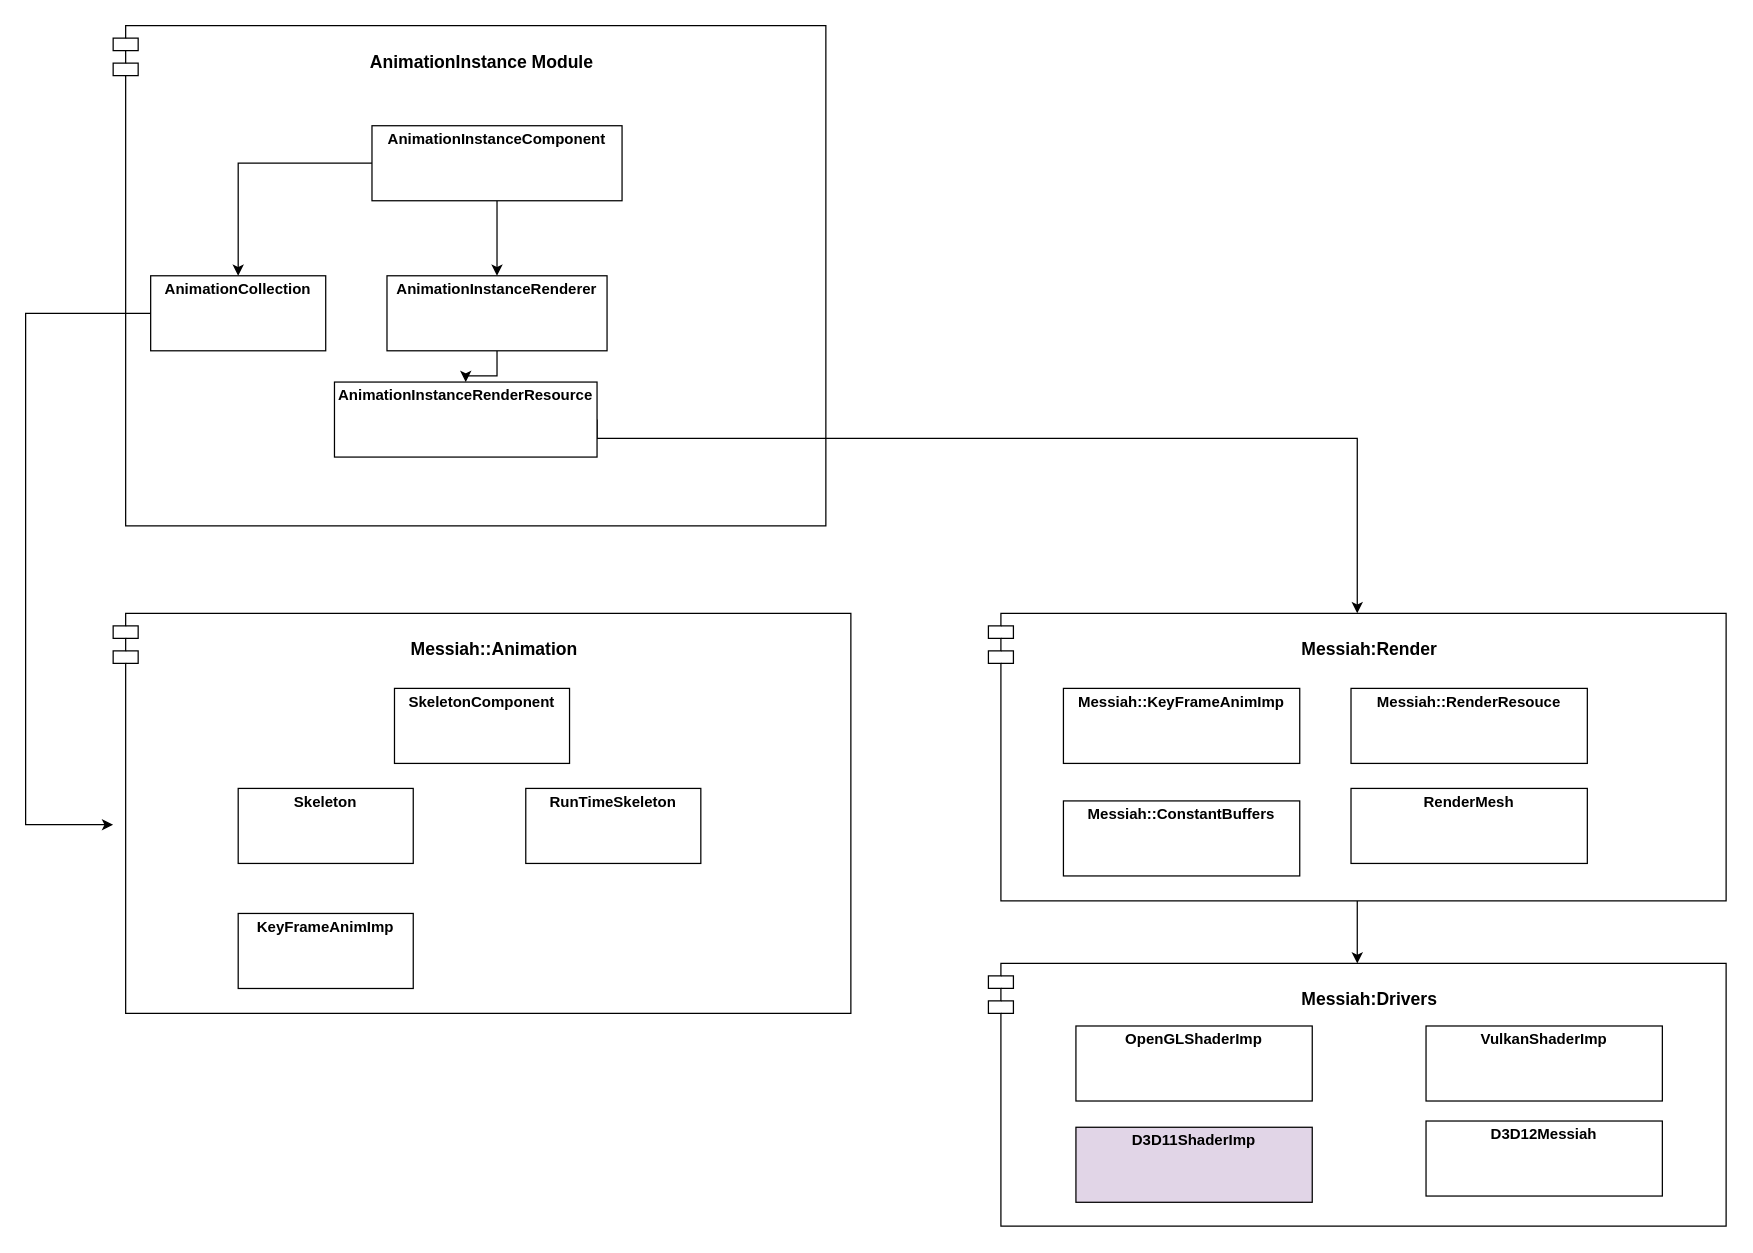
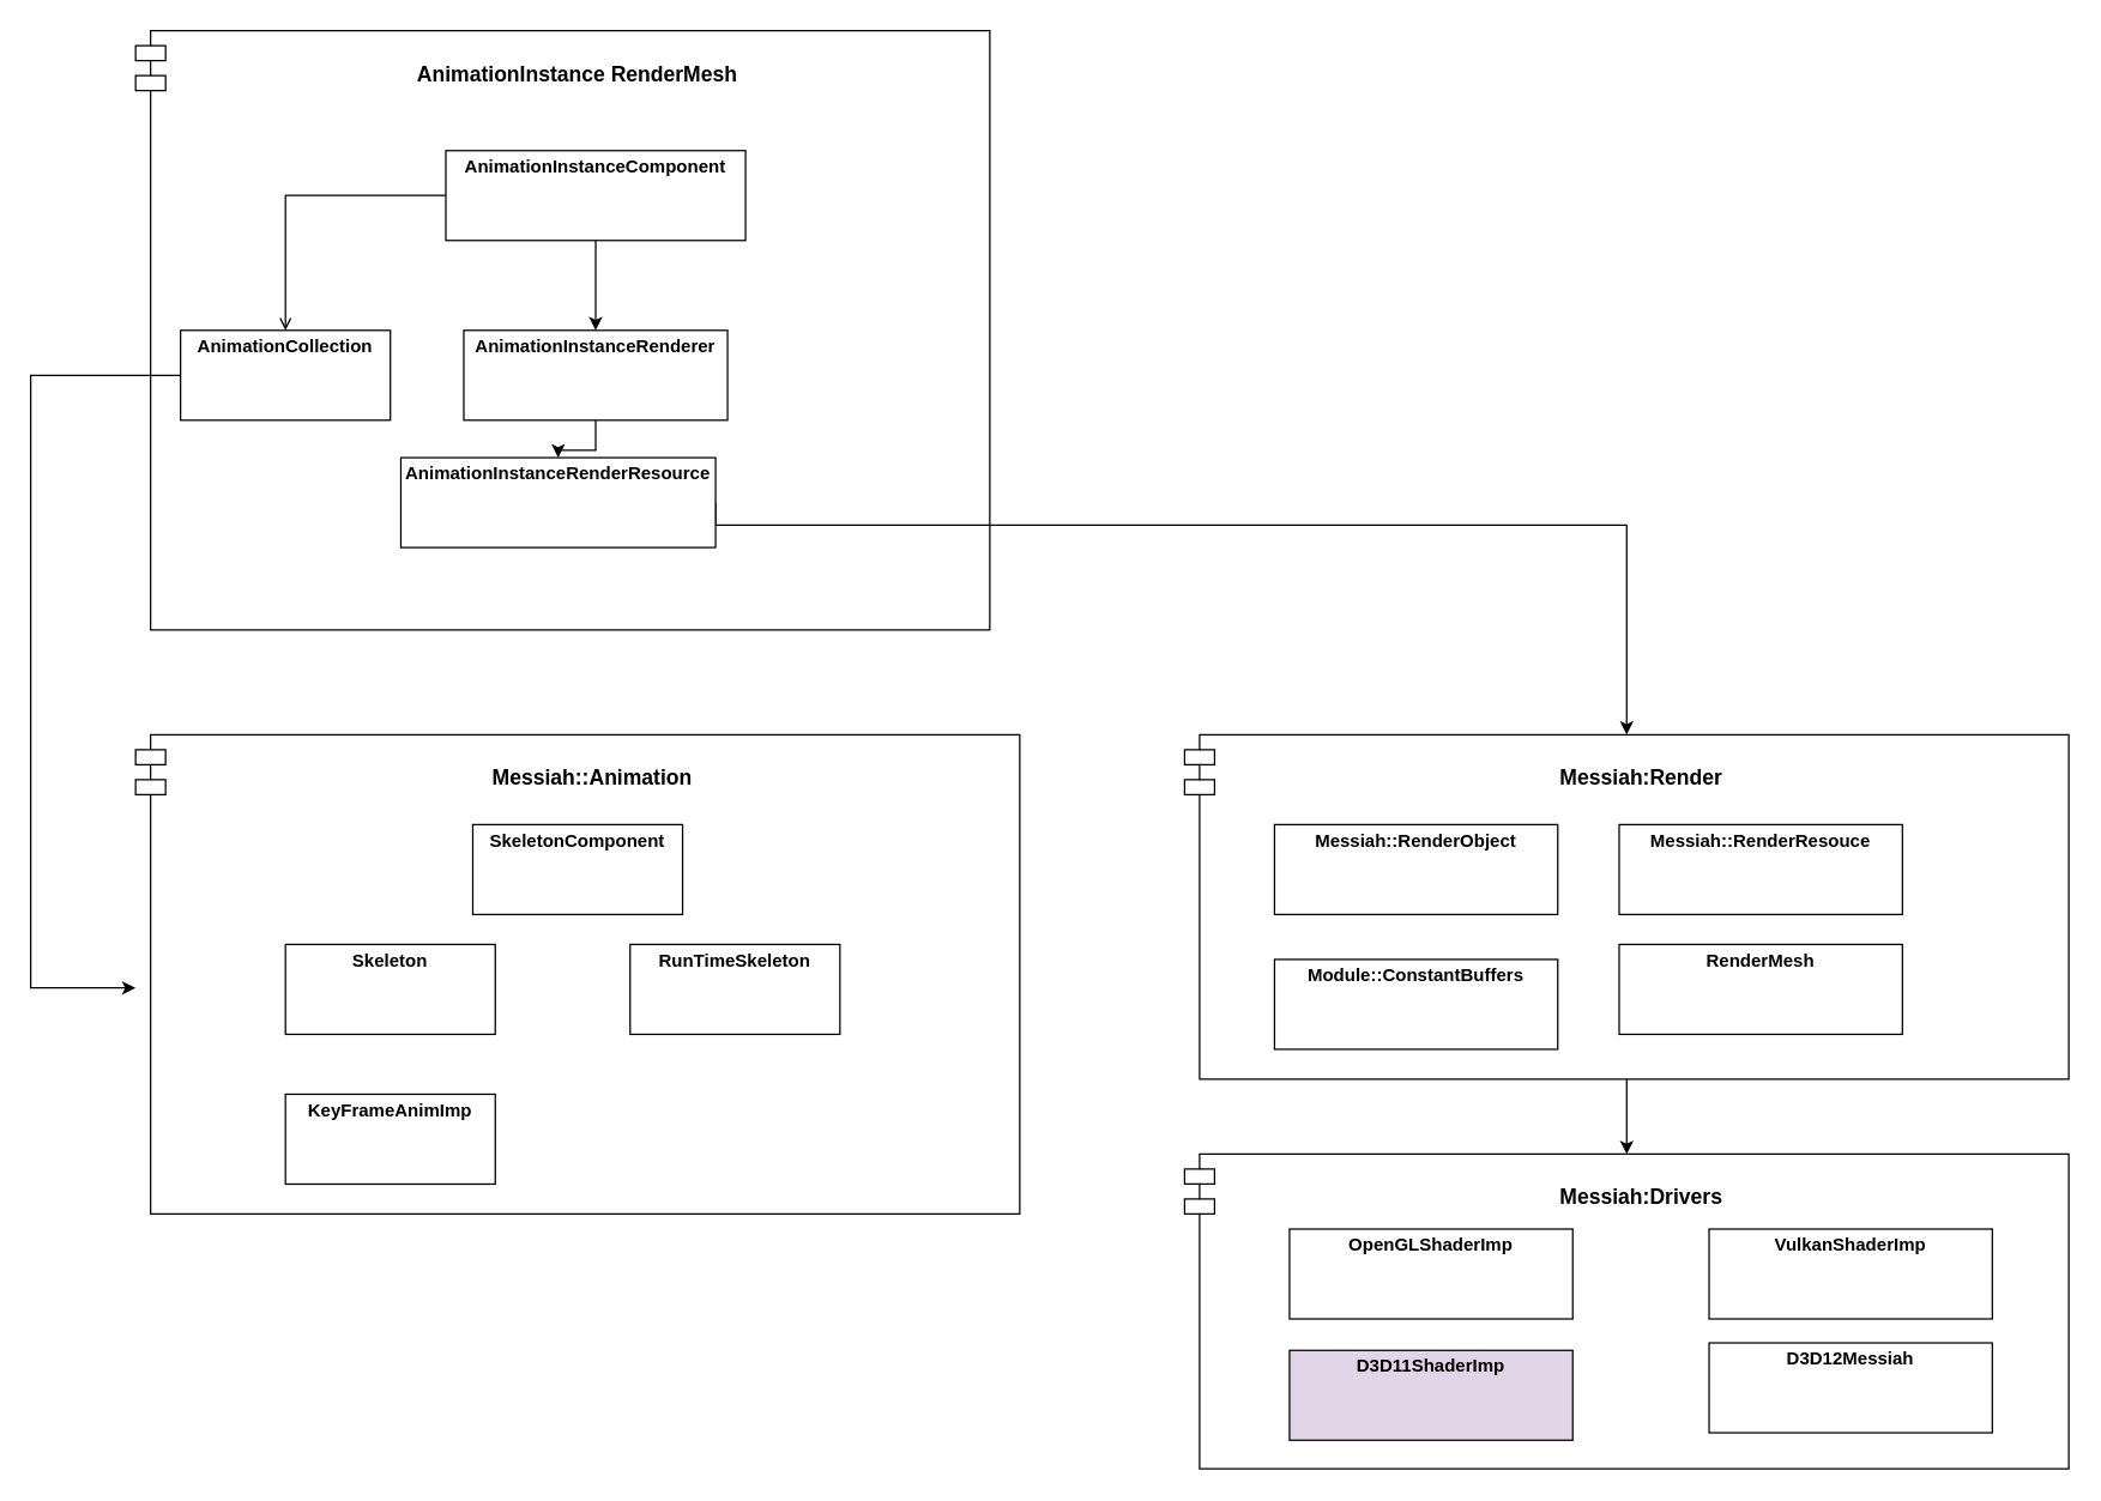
- <mxCell id="2" value="&lt;h3&gt;AnimationInstance Module&lt;/h3&gt;" style="shape=module;align=left;spacingLeft=20;align=center;verticalAlign=top;whiteSpace=wrap;html=1;" parent="1" vertex="1"><mxGeometry x="90" y="20" width="570" height="400" as="geometry" /></mxCell>
+ <mxCell id="2" value="&lt;h3&gt;AnimationInstance RenderMesh&lt;/h3&gt;" style="shape=module;align=left;spacingLeft=20;align=center;verticalAlign=top;whiteSpace=wrap;html=1;" parent="1" vertex="1"><mxGeometry x="90" y="20" width="570" height="400" as="geometry" /></mxCell>
- <mxCell id="9" style="edgeStyle=orthogonalEdgeStyle;rounded=0;orthogonalLoop=1;jettySize=auto;html=1;" parent="1" source="10" target="7" edge="1"><mxGeometry relative="1" as="geometry" /></mxCell>
+ <mxCell id="9" style="edgeStyle=orthogonalEdgeStyle;rounded=0;orthogonalLoop=1;jettySize=auto;html=1;endArrow=open;" parent="1" source="10" target="7" edge="1"><mxGeometry relative="1" as="geometry" /></mxCell>
- <mxCell id="27" value="&lt;p style=&quot;margin:0px;margin-top:4px;text-align:center;&quot;&gt;&lt;b&gt;Messiah::KeyFrameAnimImp&lt;/b&gt;&lt;/p&gt;" style="verticalAlign=top;align=left;overflow=fill;html=1;whiteSpace=wrap;" vertex="1" parent="1"><mxGeometry x="850" y="550" width="189" height="60" as="geometry" /></mxCell>
+ <mxCell id="27" value="&lt;p style=&quot;margin:0px;margin-top:4px;text-align:center;&quot;&gt;&lt;b&gt;Messiah::RenderObject&lt;/b&gt;&lt;/p&gt;" style="verticalAlign=top;align=left;overflow=fill;html=1;whiteSpace=wrap;" vertex="1" parent="1"><mxGeometry x="850" y="550" width="189" height="60" as="geometry" /></mxCell>
- <mxCell id="20" value="&lt;p style=&quot;margin:0px;margin-top:4px;text-align:center;&quot;&gt;&lt;b&gt;Messiah::ConstantBuffers&lt;/b&gt;&lt;/p&gt;" style="verticalAlign=top;align=left;overflow=fill;html=1;whiteSpace=wrap;" vertex="1" parent="1"><mxGeometry x="850" y="640" width="189" height="60" as="geometry" /></mxCell>
+ <mxCell id="20" value="&lt;p style=&quot;margin:0px;margin-top:4px;text-align:center;&quot;&gt;&lt;b&gt;Module::ConstantBuffers&lt;/b&gt;&lt;/p&gt;" style="verticalAlign=top;align=left;overflow=fill;html=1;whiteSpace=wrap;" vertex="1" parent="1"><mxGeometry x="850" y="640" width="189" height="60" as="geometry" /></mxCell>
